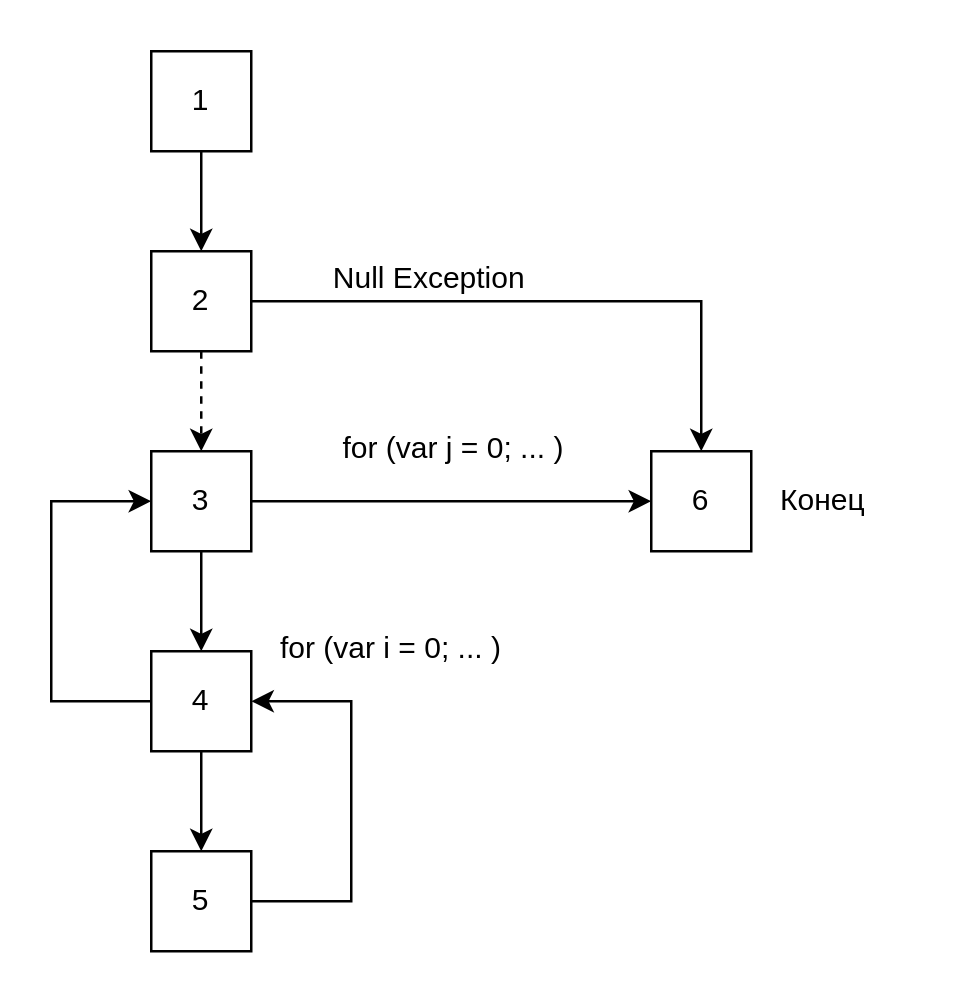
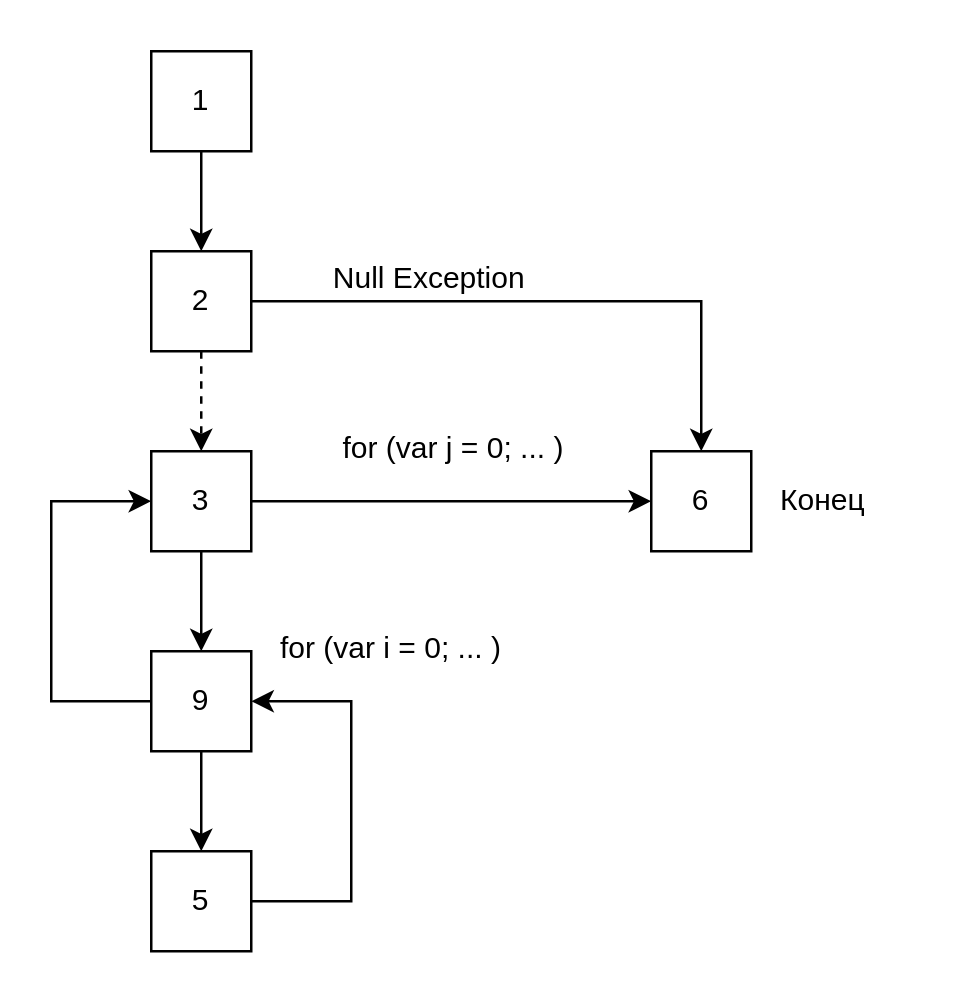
- <mxCell id="14" value="4" style="rounded=0;whiteSpace=wrap;html=1;" parent="1" vertex="1"><mxGeometry x="60" y="260" width="40" height="40" as="geometry" /></mxCell>
+ <mxCell id="14" value="9" style="rounded=0;whiteSpace=wrap;html=1;" parent="1" vertex="1"><mxGeometry x="60" y="260" width="40" height="40" as="geometry" /></mxCell>
